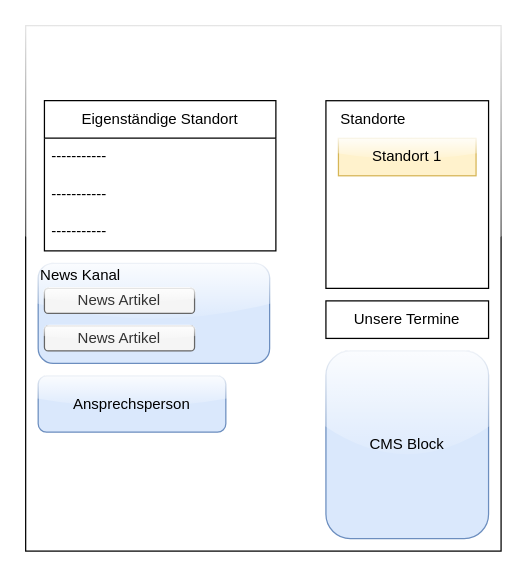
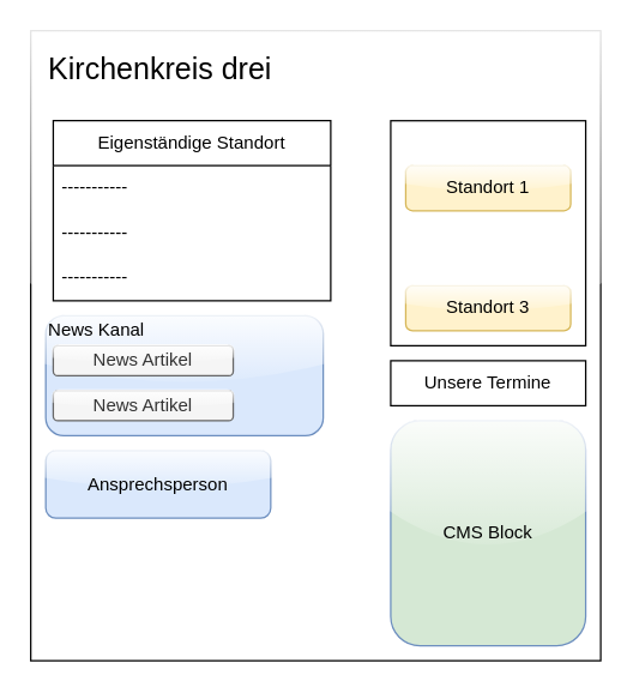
+ <mxCell id="3" value="Kirchenkreis drei" style="text;html=1;align=left;verticalAlign=middle;whiteSpace=wrap;rounded=0;fontSize=20;" vertex="1" parent="1"><mxGeometry x="30" y="30" width="280" height="30" as="geometry" /></mxCell>
- <mxCell id="6" value="Standorte" style="text;html=1;align=left;verticalAlign=middle;whiteSpace=wrap;rounded=0;" vertex="1" parent="4"><mxGeometry x="10" width="60" height="30" as="geometry" /></mxCell>
- <mxCell id="7" value="Standort 1" style="whiteSpace=wrap;html=1;fillColor=#fff2cc;strokeColor=#d6b656;glass=1;rounded=0;" vertex="1" parent="4"><mxGeometry x="10" y="30" width="110" height="30" as="geometry" /></mxCell>
+ <mxCell id="7" value="Standort 1" style="rounded=1;whiteSpace=wrap;html=1;fillColor=#fff2cc;strokeColor=#d6b656;glass=1;" vertex="1" parent="4"><mxGeometry x="10" y="30" width="110" height="30" as="geometry" /></mxCell>
+ <mxCell id="8" value="Standort 3" style="rounded=1;whiteSpace=wrap;html=1;fillColor=#fff2cc;strokeColor=#d6b656;glass=1;" vertex="1" parent="4"><mxGeometry x="10" y="110" width="110" height="30" as="geometry" /></mxCell>
- <mxCell id="11" value="CMS Block" style="rounded=1;whiteSpace=wrap;html=1;fillColor=#dae8fc;strokeColor=#6c8ebf;glass=1;" vertex="1" parent="1"><mxGeometry x="260" y="280" width="130" height="150" as="geometry" /></mxCell>
+ <mxCell id="11" value="CMS Block" style="rounded=1;whiteSpace=wrap;html=1;fillColor=#d5e8d4;strokeColor=#6c8ebf;glass=1;" vertex="1" parent="1"><mxGeometry x="260" y="280" width="130" height="150" as="geometry" /></mxCell>
